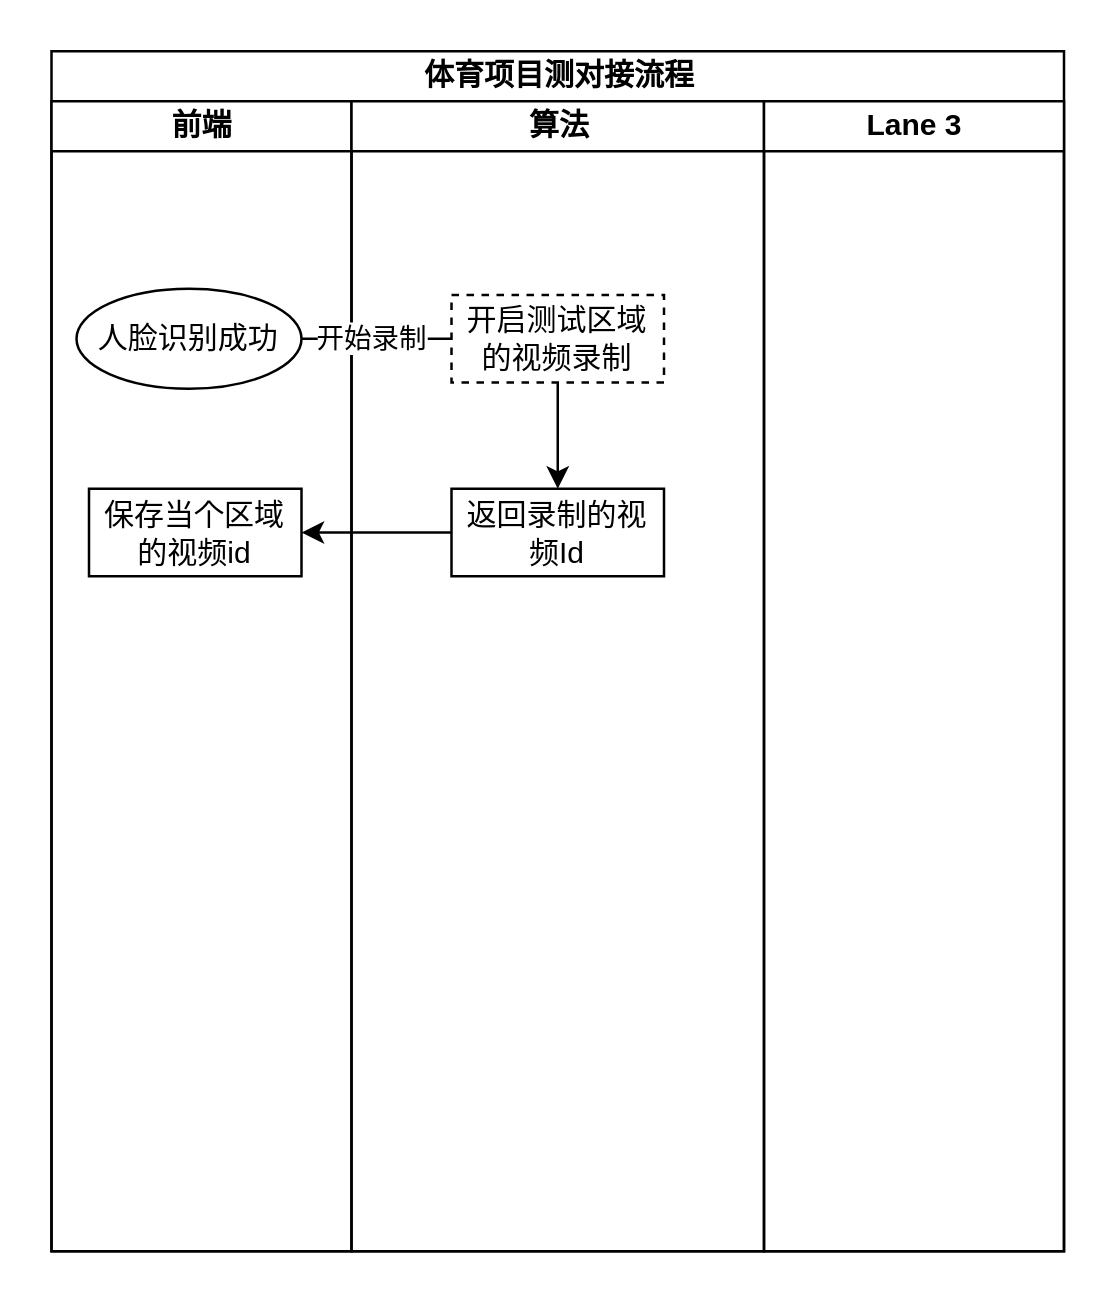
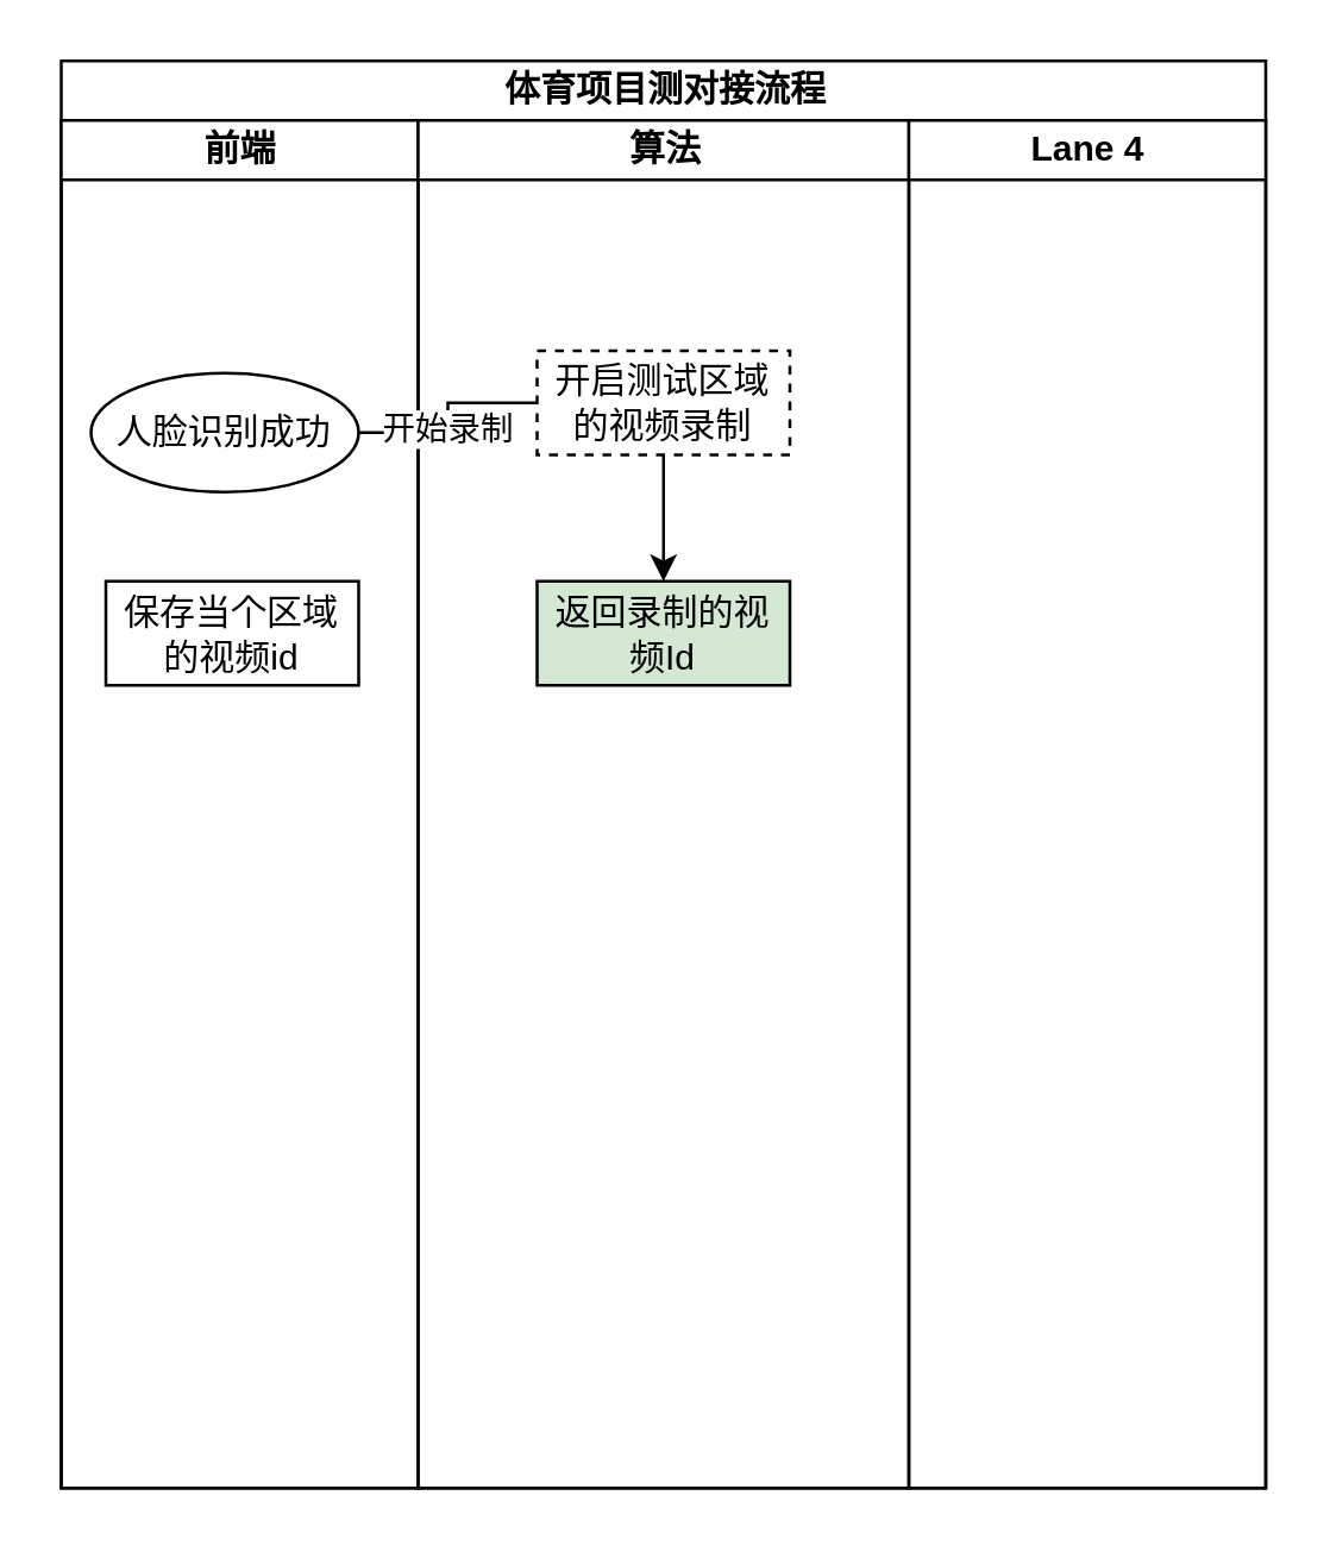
- <mxCell id="10" value="Lane 3" style="swimlane;startSize=20;html=1;" parent="2" vertex="1"><mxGeometry x="285.0" y="20" width="120" height="460" as="geometry" /></mxCell>
+ <mxCell id="10" value="Lane 4" style="swimlane;startSize=20;html=1;" parent="2" vertex="1"><mxGeometry x="285.0" y="20" width="120" height="460" as="geometry" /></mxCell>
- <mxCell id="4" value="人脸识别成功" style="ellipse;whiteSpace=wrap;html=1;" vertex="1" parent="3"><mxGeometry x="10.0" y="75" width="90" height="40" as="geometry" /></mxCell>
+ <mxCell id="4" value="人脸识别成功" style="ellipse;whiteSpace=wrap;html=1;" vertex="1" parent="3"><mxGeometry x="10.0" y="85" width="90" height="40" as="geometry" /></mxCell>
- <mxCell id="13" style="edgeStyle=orthogonalEdgeStyle;rounded=0;orthogonalLoop=1;jettySize=auto;html=1;entryX=1;entryY=0.5;entryDx=0;entryDy=0;" edge="1" parent="2" source="9" target="5"><mxGeometry relative="1" as="geometry" /></mxCell>
- <mxCell id="9" value="返回录制的视频Id" style="whiteSpace=wrap;html=1;" vertex="1" parent="6"><mxGeometry x="40" y="155" width="85" height="35" as="geometry" /></mxCell>
+ <mxCell id="9" value="返回录制的视频Id" style="whiteSpace=wrap;html=1;fillColor=#d5e8d4;" vertex="1" parent="6"><mxGeometry x="40" y="155" width="85" height="35" as="geometry" /></mxCell>
